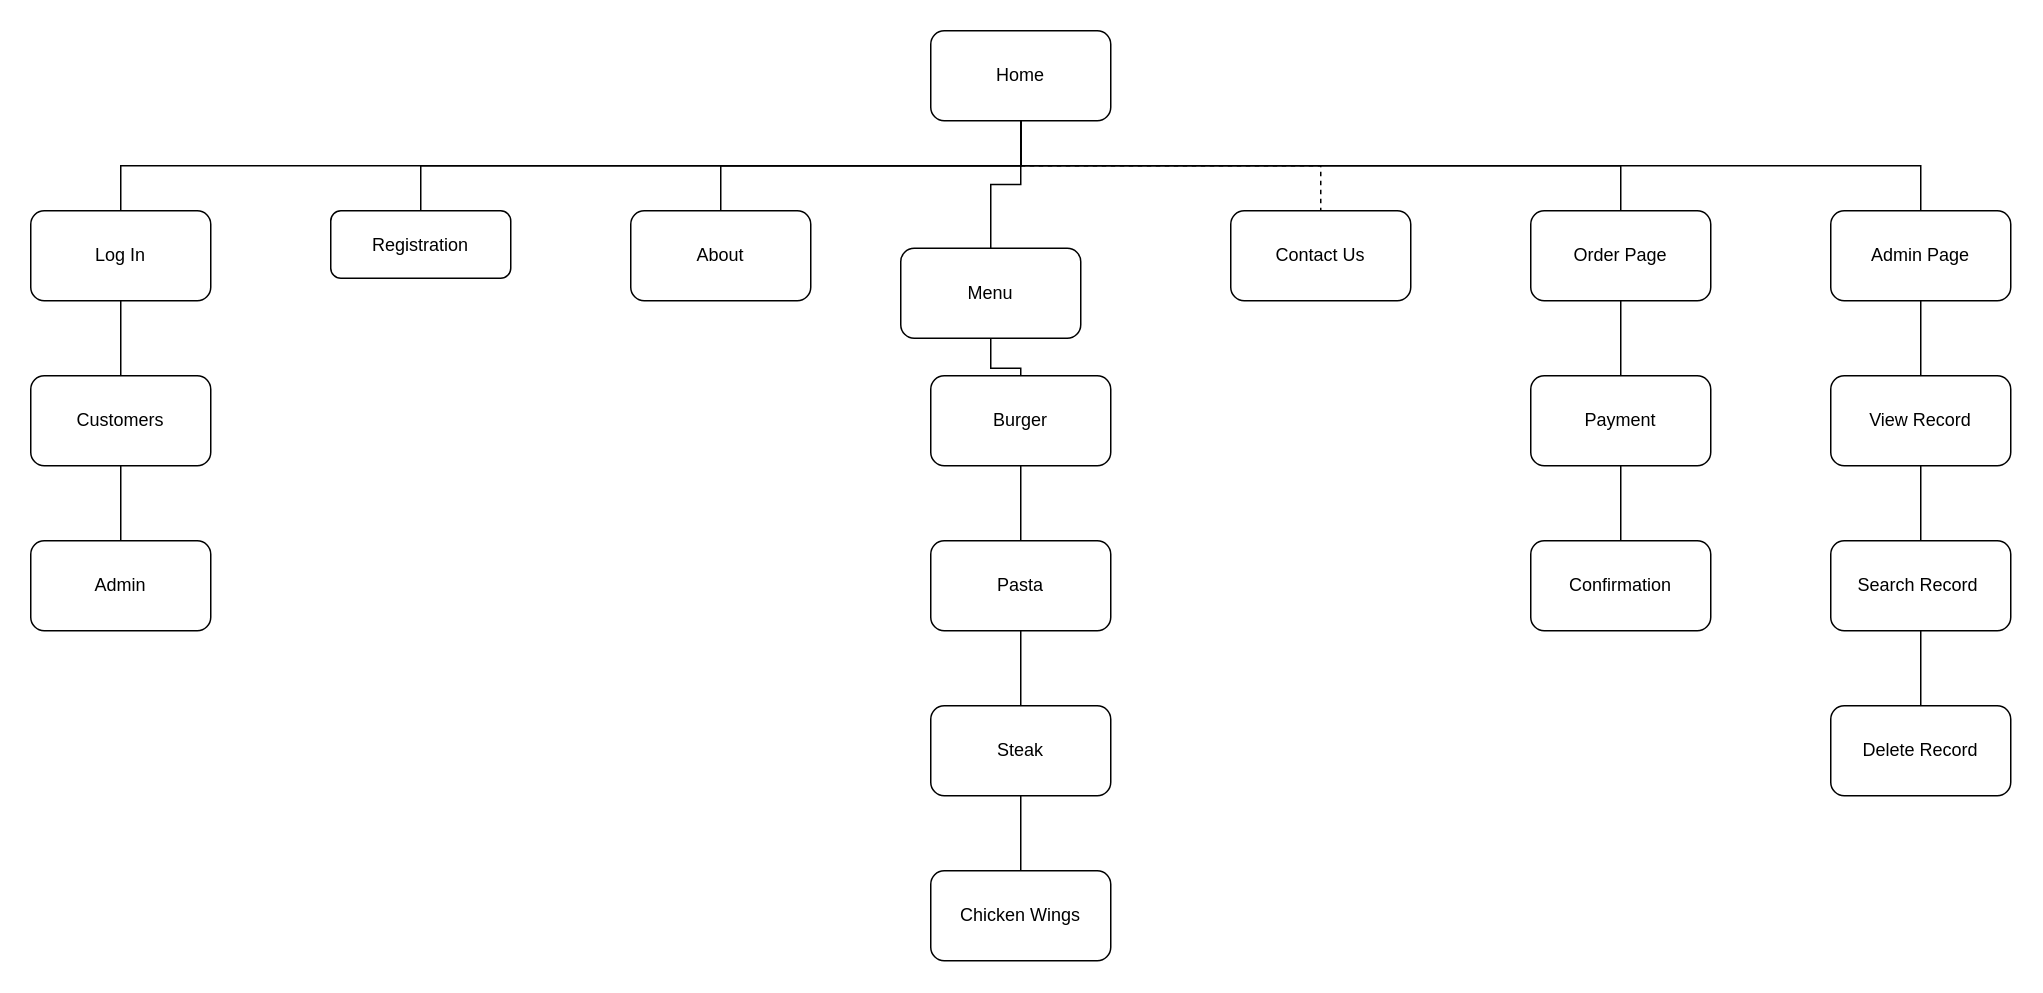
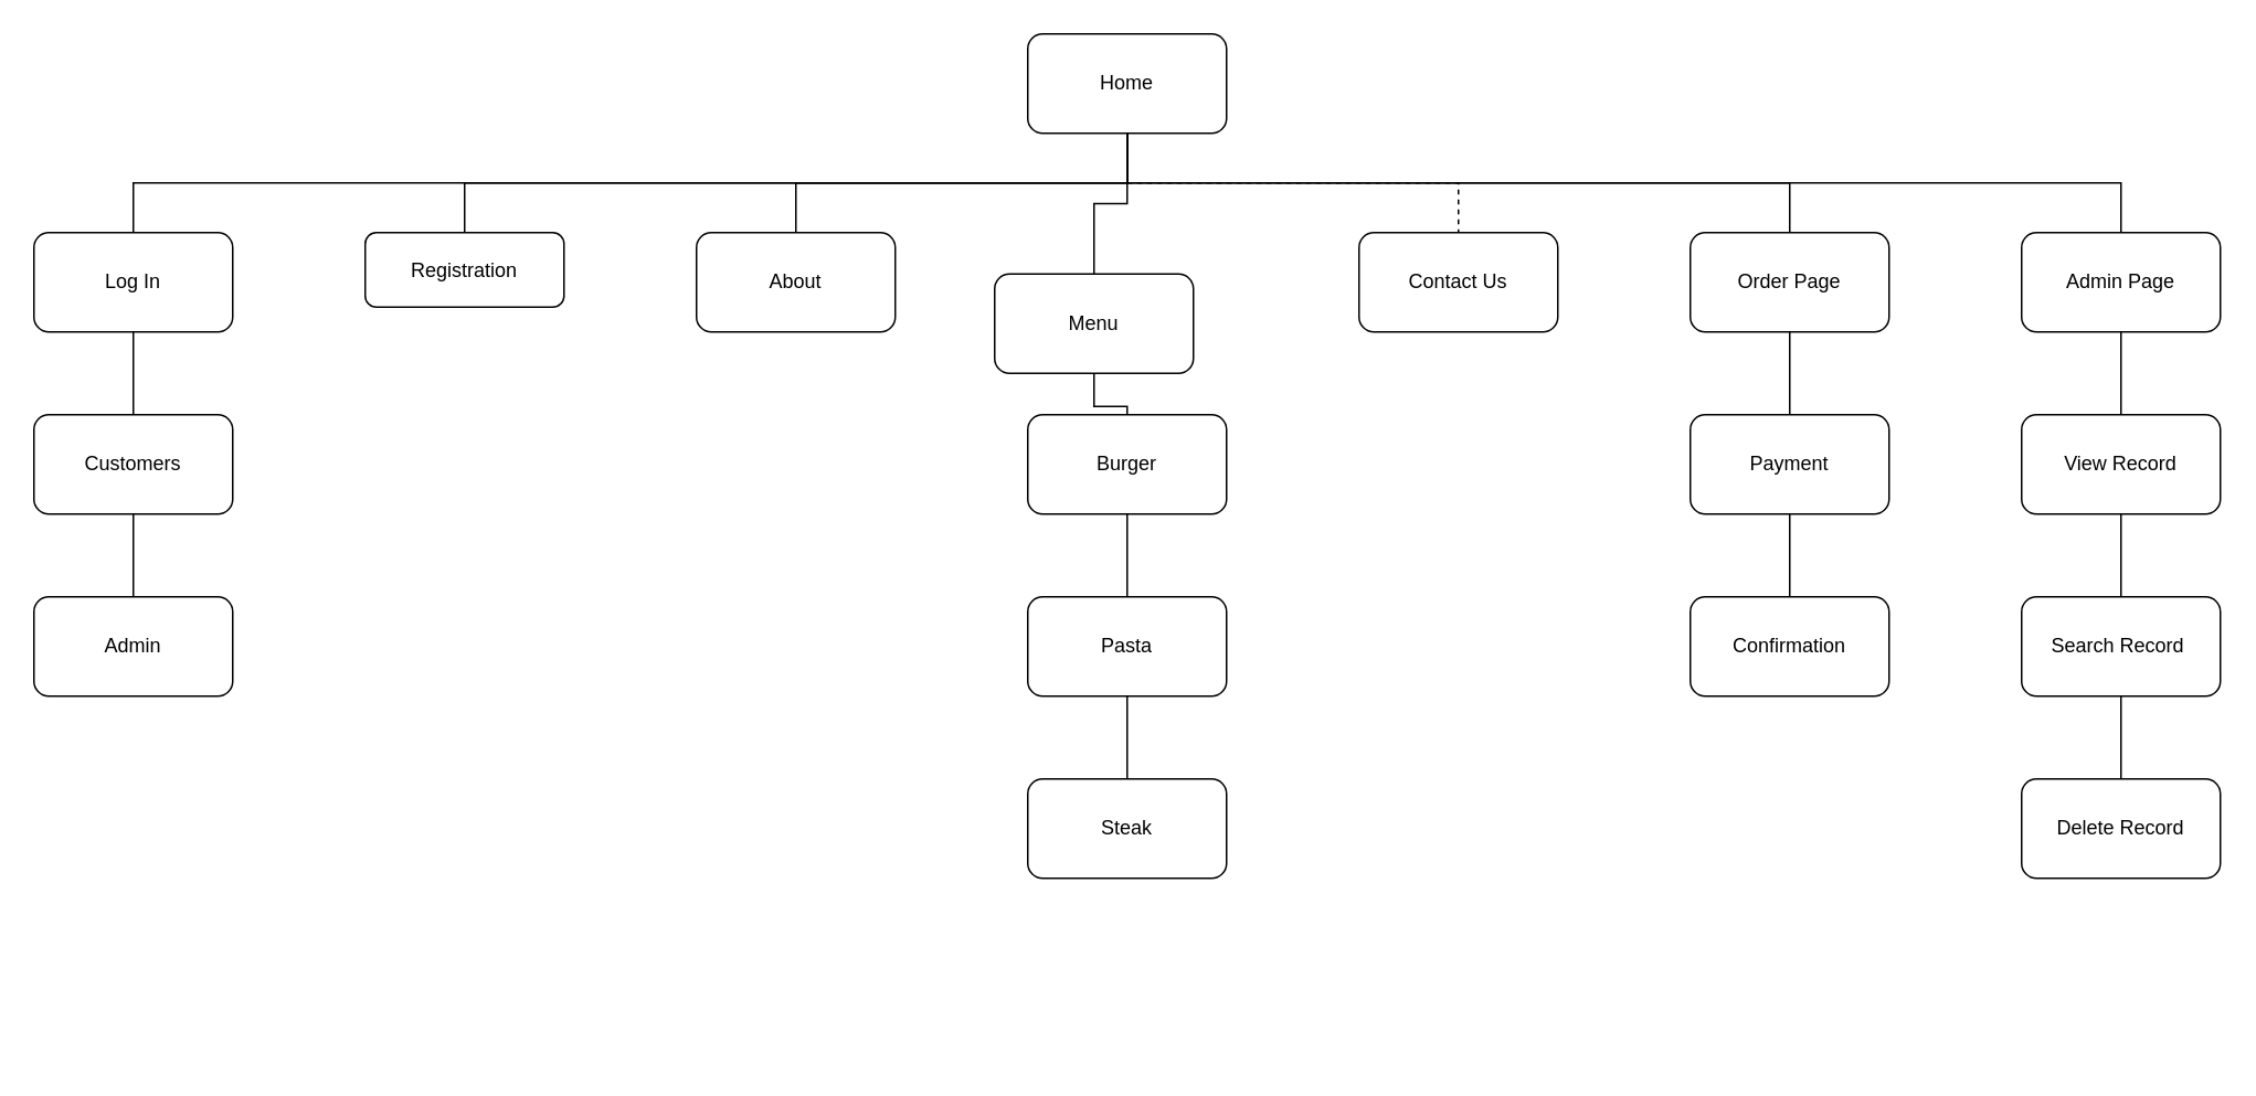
- <mxCell id="23" style="edgeStyle=orthogonalEdgeStyle;rounded=0;orthogonalLoop=1;jettySize=auto;html=1;exitX=0.5;exitY=1;exitDx=0;exitDy=0;entryX=0.5;entryY=0;entryDx=0;entryDy=0;endArrow=none;endFill=0;" edge="1" parent="1" source="24" target="25"><mxGeometry relative="1" as="geometry" /></mxCell>
- <mxCell id="25" value="Chicken Wings" style="rounded=1;whiteSpace=wrap;html=1;" vertex="1" parent="1"><mxGeometry x="620" y="580" width="120" height="60" as="geometry" /></mxCell>
